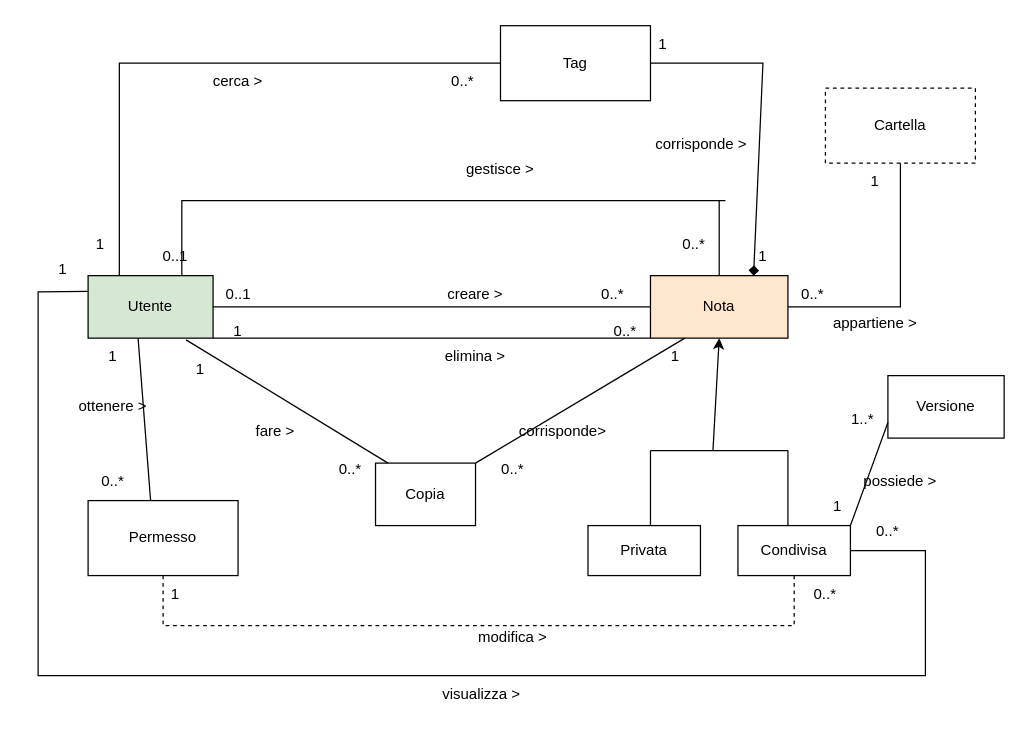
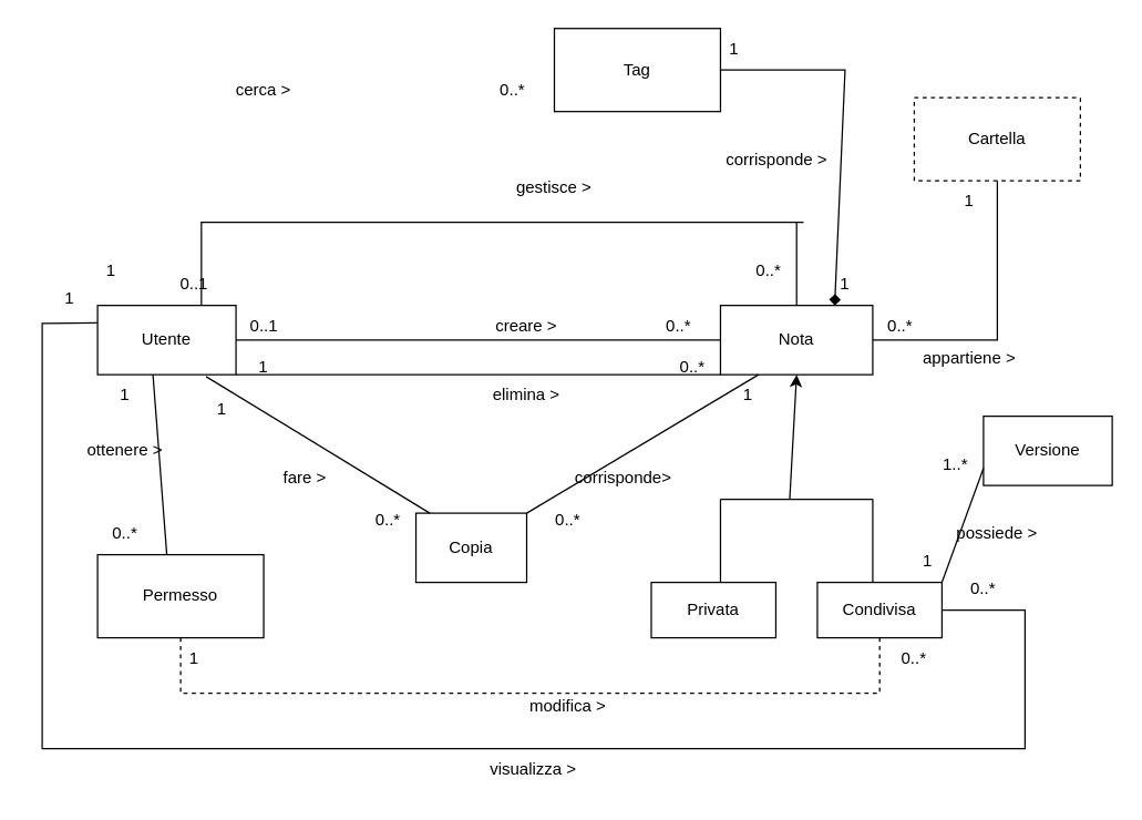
- <mxCell id="60" value="" style="endArrow=none;html=1;rounded=0;exitX=0.25;exitY=0;exitDx=0;exitDy=0;entryX=0;entryY=0.5;entryDx=0;entryDy=0;" edge="1" parent="1" source="2" target="25"><mxGeometry width="50" height="50" relative="1" as="geometry"><mxPoint x="105" y="140" as="sourcePoint" /><mxPoint x="155" y="90" as="targetPoint" /><Array as="points"><mxPoint x="95" y="50" /></Array></mxGeometry></mxCell>
- <mxCell id="2" value="Utente" style="rounded=0;whiteSpace=wrap;html=1;fillColor=#d5e8d4;" vertex="1" parent="1"><mxGeometry x="70" y="220" width="100" height="50" as="geometry" /></mxCell>
+ <mxCell id="2" value="Utente" style="rounded=0;whiteSpace=wrap;html=1;" vertex="1" parent="1"><mxGeometry x="70" y="220" width="100" height="50" as="geometry" /></mxCell>
- <mxCell id="3" value="Nota" style="rounded=0;whiteSpace=wrap;html=1;fillColor=#ffe6cc;" vertex="1" parent="1"><mxGeometry x="520" y="220" width="110" height="50" as="geometry" /></mxCell>
+ <mxCell id="3" value="Nota" style="rounded=0;whiteSpace=wrap;html=1;" vertex="1" parent="1"><mxGeometry x="520" y="220" width="110" height="50" as="geometry" /></mxCell>
